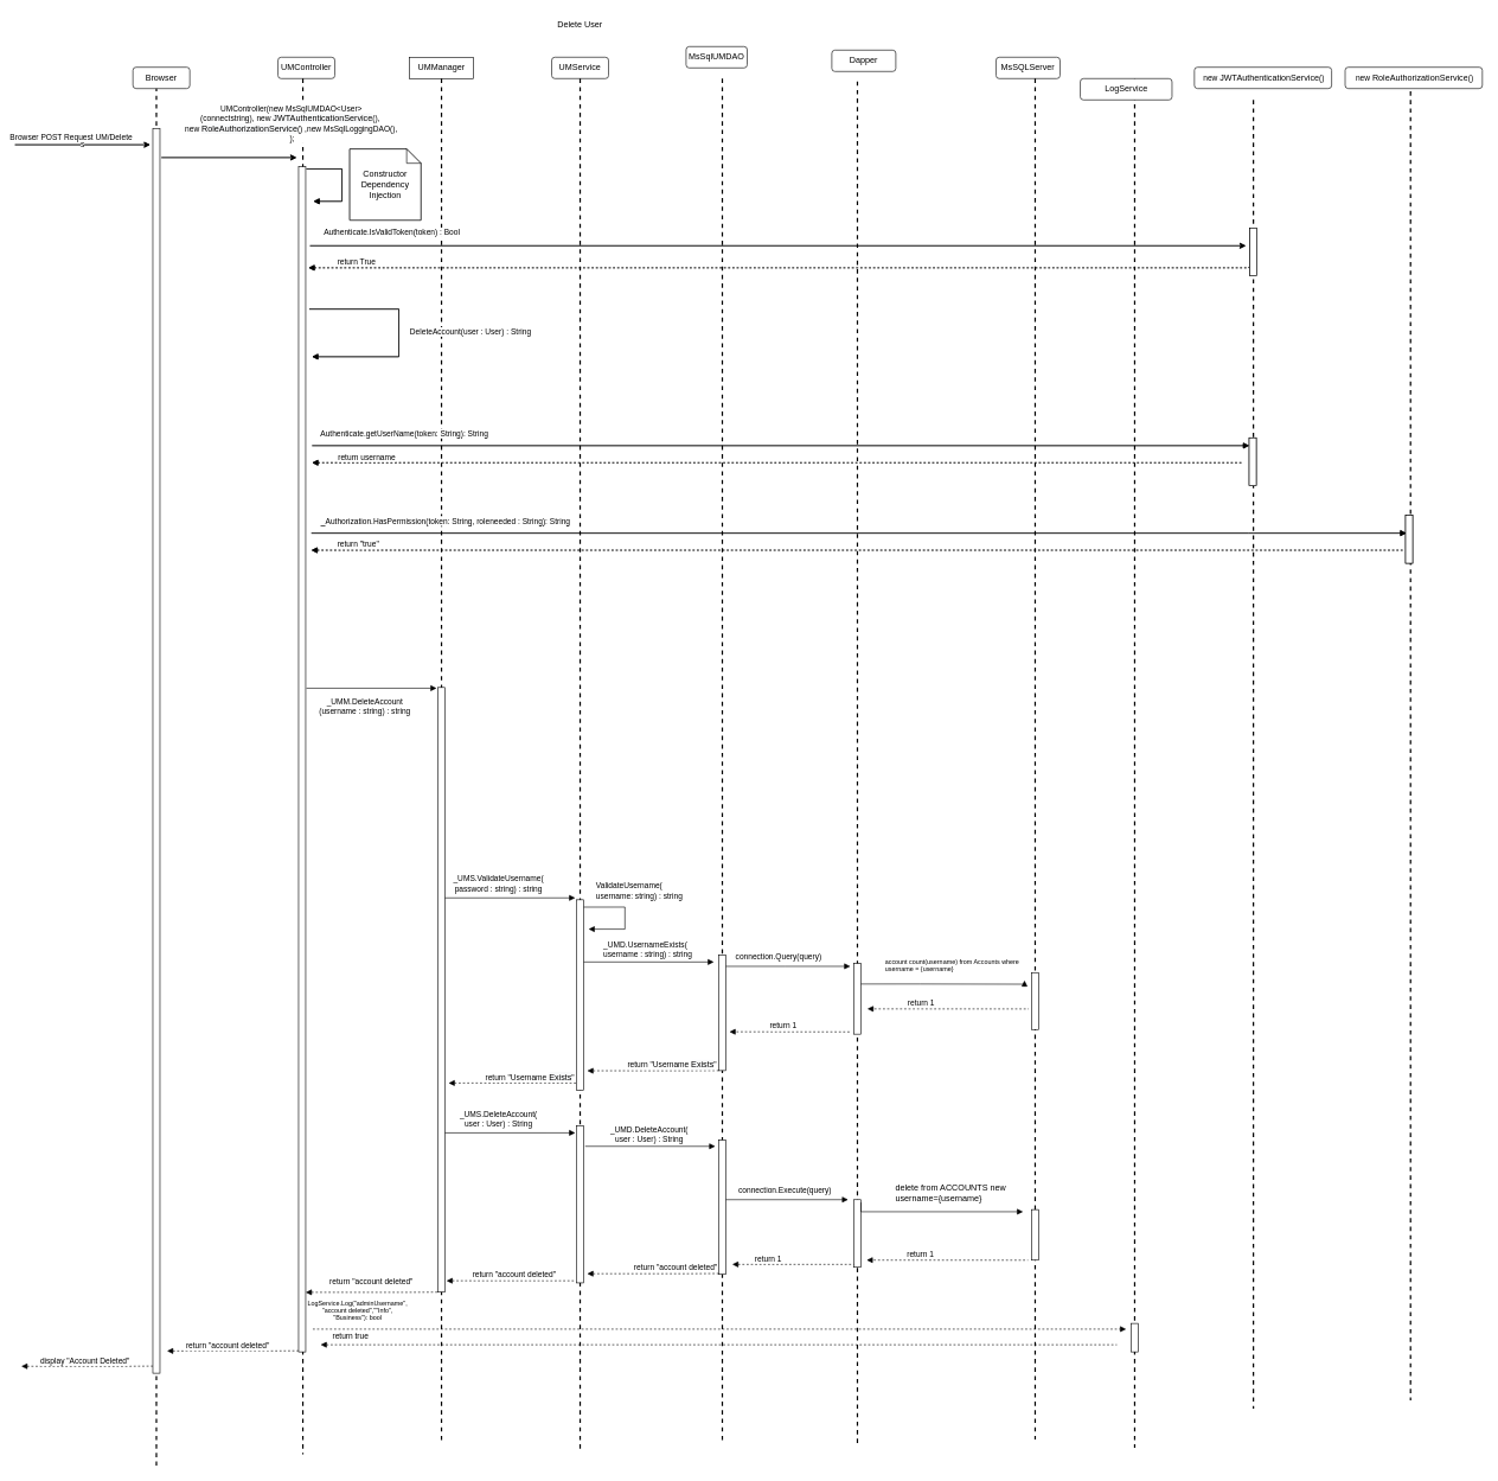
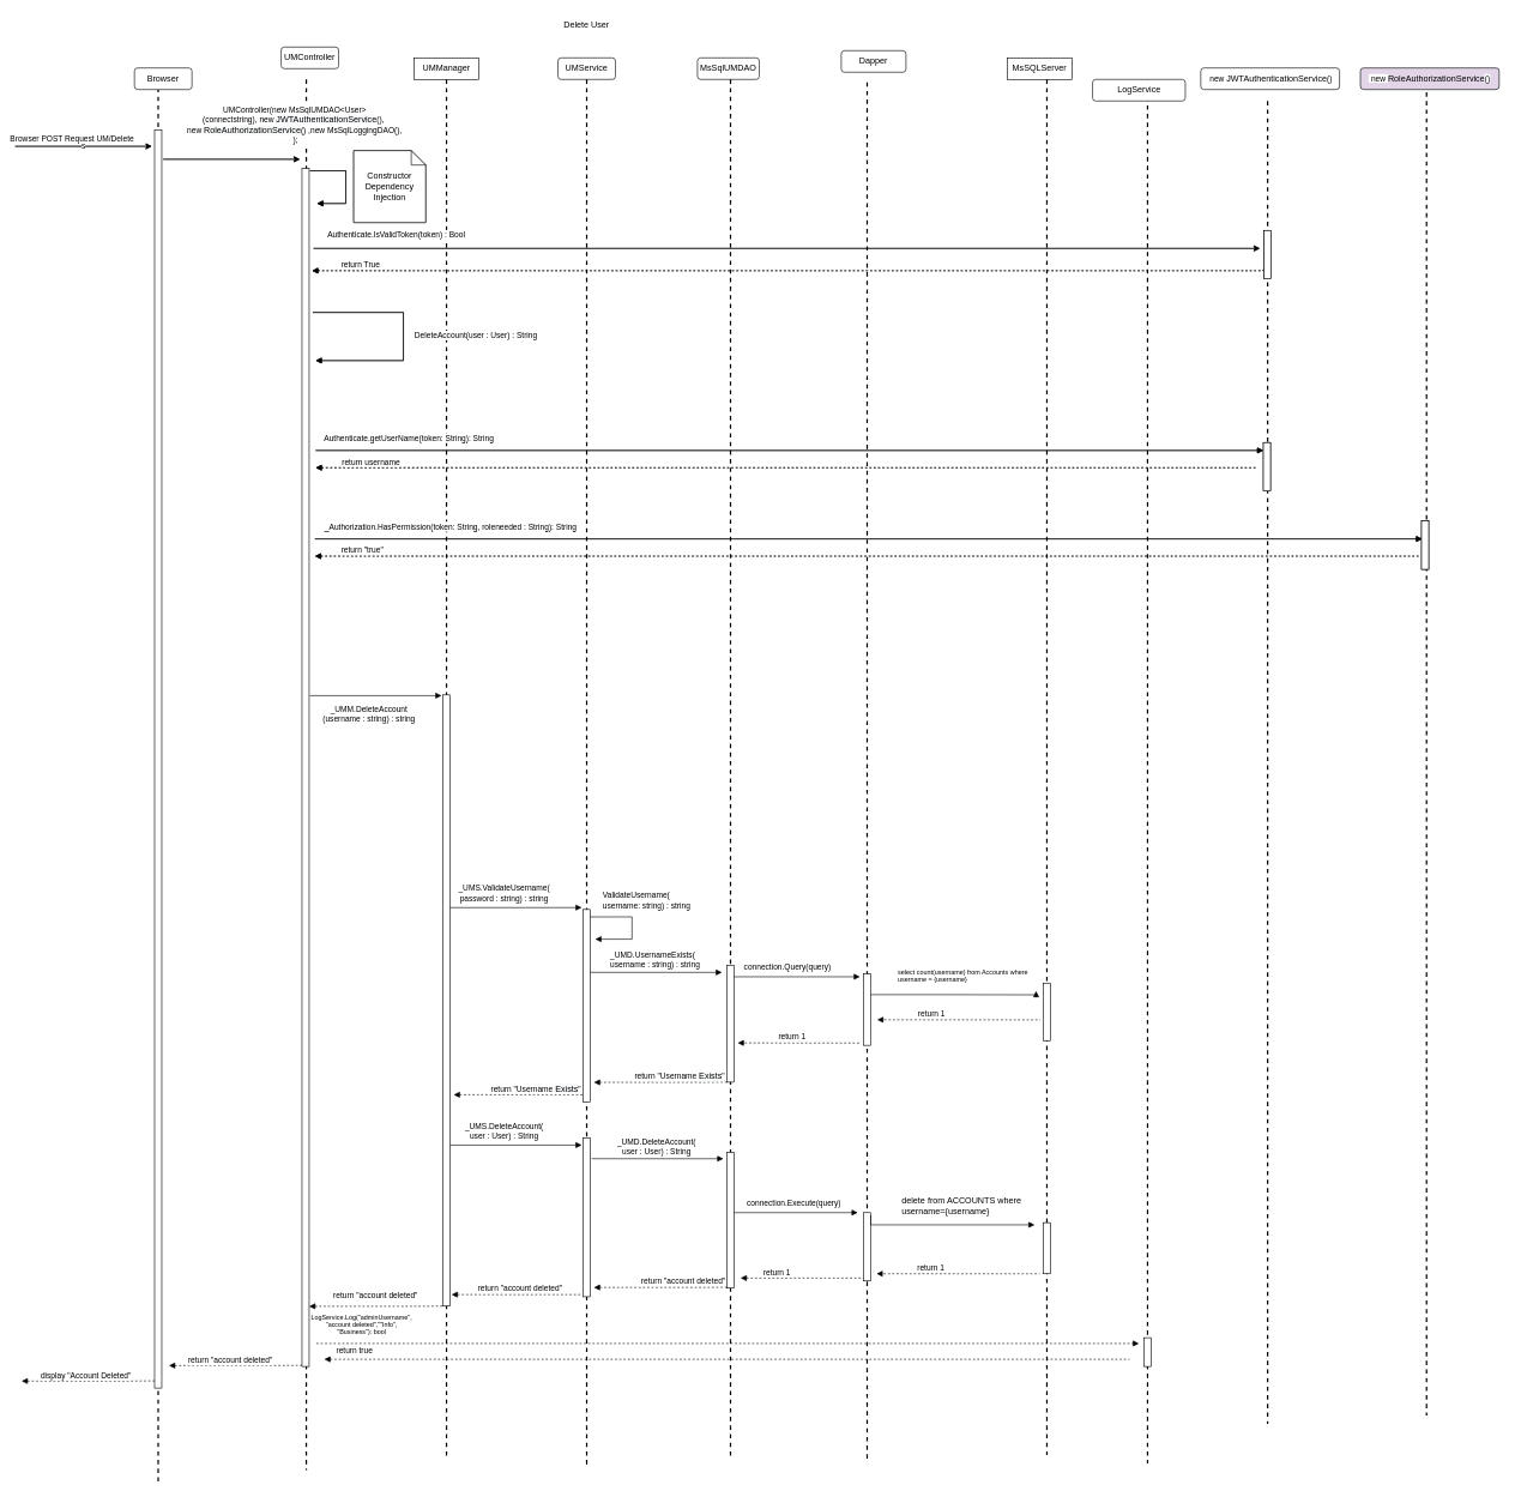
- <mxCell id="12" value="MsSqlUMDAO" style="rounded=1;whiteSpace=wrap;html=1;" parent="1" vertex="1"><mxGeometry x="964" y="65" width="86" height="30" as="geometry" /></mxCell>
+ <mxCell id="12" value="MsSqlUMDAO" style="rounded=1;whiteSpace=wrap;html=1;" parent="1" vertex="1"><mxGeometry x="969" y="80" width="86" height="30" as="geometry" /></mxCell>
- <mxCell id="3" value="UMController" style="rounded=1;whiteSpace=wrap;html=1;" parent="1" vertex="1"><mxGeometry x="390" y="80" width="80" height="30" as="geometry" /></mxCell>
+ <mxCell id="3" value="UMController" style="rounded=1;whiteSpace=wrap;html=1;" parent="1" vertex="1"><mxGeometry x="390" y="65" width="80" height="30" as="geometry" /></mxCell>
- <mxCell id="5" value="MsSQLServer" style="rounded=1;whiteSpace=wrap;html=1;" parent="1" vertex="1"><mxGeometry x="1400" y="80" width="90" height="30" as="geometry" /></mxCell>
+ <mxCell id="5" value="MsSQLServer" style="whiteSpace=wrap;html=1;rounded=0;" parent="1" vertex="1"><mxGeometry x="1400" y="80" width="90" height="30" as="geometry" /></mxCell>
- <mxCell id="79" value="&lt;span style=&quot;font-size: 11px ; background-color: rgb(255 , 255 , 255)&quot;&gt;&amp;nbsp;new&amp;nbsp;&lt;/span&gt;&lt;span&gt;JWTAuthenticationService&lt;/span&gt;&lt;span style=&quot;font-size: 11px ; background-color: rgb(255 , 255 , 255)&quot;&gt;()&lt;/span&gt;" style="rounded=1;whiteSpace=wrap;html=1;" vertex="1" parent="1"><mxGeometry x="1679" y="94" width="193" height="30" as="geometry" /></mxCell>
+ <mxCell id="79" value="&lt;span style=&quot;font-size: 11px ; background-color: rgb(255 , 255 , 255)&quot;&gt;&amp;nbsp;new&amp;nbsp;&lt;/span&gt;&lt;span&gt;JWTAuthenticationService&lt;/span&gt;&lt;span style=&quot;font-size: 11px ; background-color: rgb(255 , 255 , 255)&quot;&gt;()&lt;/span&gt;" style="rounded=1;whiteSpace=wrap;html=1;" vertex="1" parent="1"><mxGeometry x="1669" y="94" width="193" height="30" as="geometry" /></mxCell>
- <mxCell id="96" value="&lt;span style=&quot;font-size: 11px ; background-color: rgb(255 , 255 , 255)&quot;&gt;&amp;nbsp;new&amp;nbsp;&lt;/span&gt;&lt;span&gt;RoleAuthorizationService&lt;/span&gt;&lt;span style=&quot;font-size: 11px ; background-color: rgb(255 , 255 , 255)&quot;&gt;()&lt;/span&gt;" style="rounded=1;whiteSpace=wrap;html=1;" vertex="1" parent="1"><mxGeometry x="1891" y="94" width="193" height="30" as="geometry" /></mxCell>
+ <mxCell id="96" value="&lt;span style=&quot;font-size: 11px ; background-color: rgb(255 , 255 , 255)&quot;&gt;&amp;nbsp;new&amp;nbsp;&lt;/span&gt;&lt;span&gt;RoleAuthorizationService&lt;/span&gt;&lt;span style=&quot;font-size: 11px ; background-color: rgb(255 , 255 , 255)&quot;&gt;()&lt;/span&gt;" style="rounded=1;whiteSpace=wrap;html=1;fillColor=#e1d5e7;" vertex="1" parent="1"><mxGeometry x="1891" y="94" width="193" height="30" as="geometry" /></mxCell>
- <mxCell id="48" value="&lt;br&gt;&lt;div style=&quot;text-align: left&quot;&gt;account count(username) from Accounts where &lt;br&gt;&lt;/div&gt;&lt;div style=&quot;text-align: left&quot;&gt;username = {username}&lt;/div&gt;" style="text;html=1;align=center;verticalAlign=middle;resizable=0;points=[];autosize=1;strokeColor=none;fillColor=none;fontSize=9;" parent="1" vertex="1"><mxGeometry x="1238" y="1332" width="200" height="40" as="geometry" /></mxCell>
+ <mxCell id="48" value="&lt;br&gt;&lt;div style=&quot;text-align: left&quot;&gt;select count(username) from Accounts where &lt;br&gt;&lt;/div&gt;&lt;div style=&quot;text-align: left&quot;&gt;username = {username}&lt;/div&gt;" style="text;html=1;align=center;verticalAlign=middle;resizable=0;points=[];autosize=1;strokeColor=none;fillColor=none;fontSize=9;" parent="1" vertex="1"><mxGeometry x="1238" y="1332" width="200" height="40" as="geometry" /></mxCell>
- <mxCell id="47" value="&lt;div style=&quot;text-align: left ; font-size: 9px&quot;&gt;&lt;div style=&quot;font-size: 12px&quot;&gt;delete from ACCOUNTS new&lt;/div&gt;&lt;div style=&quot;font-size: 12px&quot;&gt;username={username}&lt;/div&gt;&lt;/div&gt;" style="text;html=1;align=center;verticalAlign=middle;resizable=0;points=[];autosize=1;strokeColor=none;fillColor=none;fontSize=9;" parent="1" vertex="1"><mxGeometry x="1247" y="1663" width="177" height="26" as="geometry" /></mxCell>
+ <mxCell id="47" value="&lt;div style=&quot;text-align: left ; font-size: 9px&quot;&gt;&lt;div style=&quot;font-size: 12px&quot;&gt;delete from ACCOUNTS where&lt;/div&gt;&lt;div style=&quot;font-size: 12px&quot;&gt;username={username}&lt;/div&gt;&lt;/div&gt;" style="text;html=1;align=center;verticalAlign=middle;resizable=0;points=[];autosize=1;strokeColor=none;fillColor=none;fontSize=9;" parent="1" vertex="1"><mxGeometry x="1247" y="1663" width="177" height="26" as="geometry" /></mxCell>
